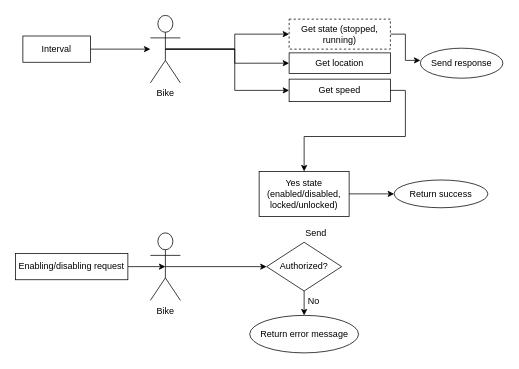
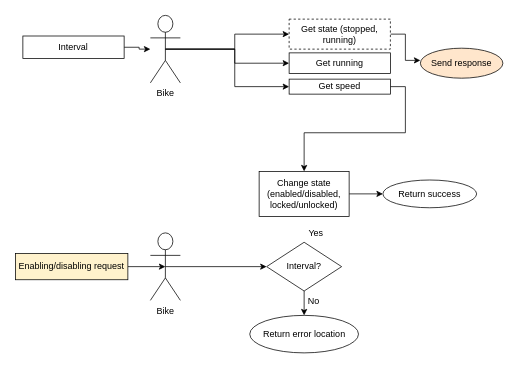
- <mxCell id="7" value="Interval" style="rounded=0;whiteSpace=wrap;html=1;" parent="1" vertex="1"><mxGeometry x="30" y="47.5" width="90" height="35" as="geometry" /></mxCell>
+ <mxCell id="7" value="Interval" style="rounded=0;whiteSpace=wrap;html=1;" parent="1" vertex="1"><mxGeometry x="30" y="47.5" width="135" height="30" as="geometry" /></mxCell>
- <mxCell id="10" value="Get location" style="rounded=0;whiteSpace=wrap;html=1;" parent="1" vertex="1"><mxGeometry x="385" y="70" width="135" height="27.5" as="geometry" /></mxCell>
+ <mxCell id="10" value="Get running" style="rounded=0;whiteSpace=wrap;html=1;" parent="1" vertex="1"><mxGeometry x="385" y="70" width="135" height="27.5" as="geometry" /></mxCell>
- <mxCell id="13" value="Send response" style="ellipse;whiteSpace=wrap;html=1;" parent="1" vertex="1"><mxGeometry x="560" y="63.75" width="110" height="40" as="geometry" /></mxCell>
+ <mxCell id="13" value="Send response" style="ellipse;whiteSpace=wrap;html=1;fillColor=#ffe6cc;" parent="1" vertex="1"><mxGeometry x="560" y="63.75" width="110" height="40" as="geometry" /></mxCell>
- <mxCell id="12" value="Get speed" style="rounded=0;whiteSpace=wrap;html=1;" parent="1" vertex="1"><mxGeometry x="385" y="105" width="135" height="30" as="geometry" /></mxCell>
+ <mxCell id="12" value="Get speed" style="rounded=0;whiteSpace=wrap;html=1;" parent="1" vertex="1"><mxGeometry x="385" y="105" width="135" height="20" as="geometry" /></mxCell>
- <mxCell id="23" value="Yes state (enabled/disabled, locked/unlocked)" style="rounded=0;whiteSpace=wrap;html=1;" parent="1" vertex="1"><mxGeometry x="345" y="228" width="120" height="60" as="geometry" /></mxCell>
+ <mxCell id="23" value="Change state (enabled/disabled, locked/unlocked)" style="rounded=0;whiteSpace=wrap;html=1;" parent="1" vertex="1"><mxGeometry x="345" y="228" width="120" height="60" as="geometry" /></mxCell>
- <mxCell id="25" value="Return success" style="ellipse;whiteSpace=wrap;html=1;" parent="1" vertex="1"><mxGeometry x="525" y="239.5" width="125" height="37" as="geometry" /></mxCell>
+ <mxCell id="25" value="Return success" style="ellipse;whiteSpace=wrap;html=1;" parent="1" vertex="1"><mxGeometry x="510" y="239.5" width="125" height="37" as="geometry" /></mxCell>
- <mxCell id="21" value="Send" style="text;html=1;strokeColor=none;fillColor=none;align=center;verticalAlign=middle;whiteSpace=wrap;rounded=0;" parent="1" vertex="1"><mxGeometry x="391" y="294.5" width="60" height="30" as="geometry" /></mxCell>
+ <mxCell id="21" value="Yes" style="text;html=1;strokeColor=none;fillColor=none;align=center;verticalAlign=middle;whiteSpace=wrap;rounded=0;" parent="1" vertex="1"><mxGeometry x="391" y="294.5" width="60" height="30" as="geometry" /></mxCell>
- <mxCell id="17" value="Enabling/disabling request" style="rounded=0;whiteSpace=wrap;html=1;" parent="1" vertex="1"><mxGeometry x="20" y="337.5" width="150" height="35" as="geometry" /></mxCell>
+ <mxCell id="17" value="Enabling/disabling request" style="rounded=0;whiteSpace=wrap;html=1;fillColor=#fff2cc;" parent="1" vertex="1"><mxGeometry x="20" y="337.5" width="150" height="35" as="geometry" /></mxCell>
- <mxCell id="19" value="Authorized?" style="rhombus;whiteSpace=wrap;html=1;" parent="1" vertex="1"><mxGeometry x="355" y="322.5" width="100" height="65" as="geometry" /></mxCell>
+ <mxCell id="19" value="Interval?" style="rhombus;whiteSpace=wrap;html=1;" parent="1" vertex="1"><mxGeometry x="355" y="322.5" width="100" height="65" as="geometry" /></mxCell>
- <mxCell id="24" value="Return error message" style="ellipse;whiteSpace=wrap;html=1;" parent="1" vertex="1"><mxGeometry x="332.5" y="420" width="145" height="50" as="geometry" /></mxCell>
+ <mxCell id="24" value="Return error location" style="ellipse;whiteSpace=wrap;html=1;" parent="1" vertex="1"><mxGeometry x="332.5" y="420" width="145" height="50" as="geometry" /></mxCell>
